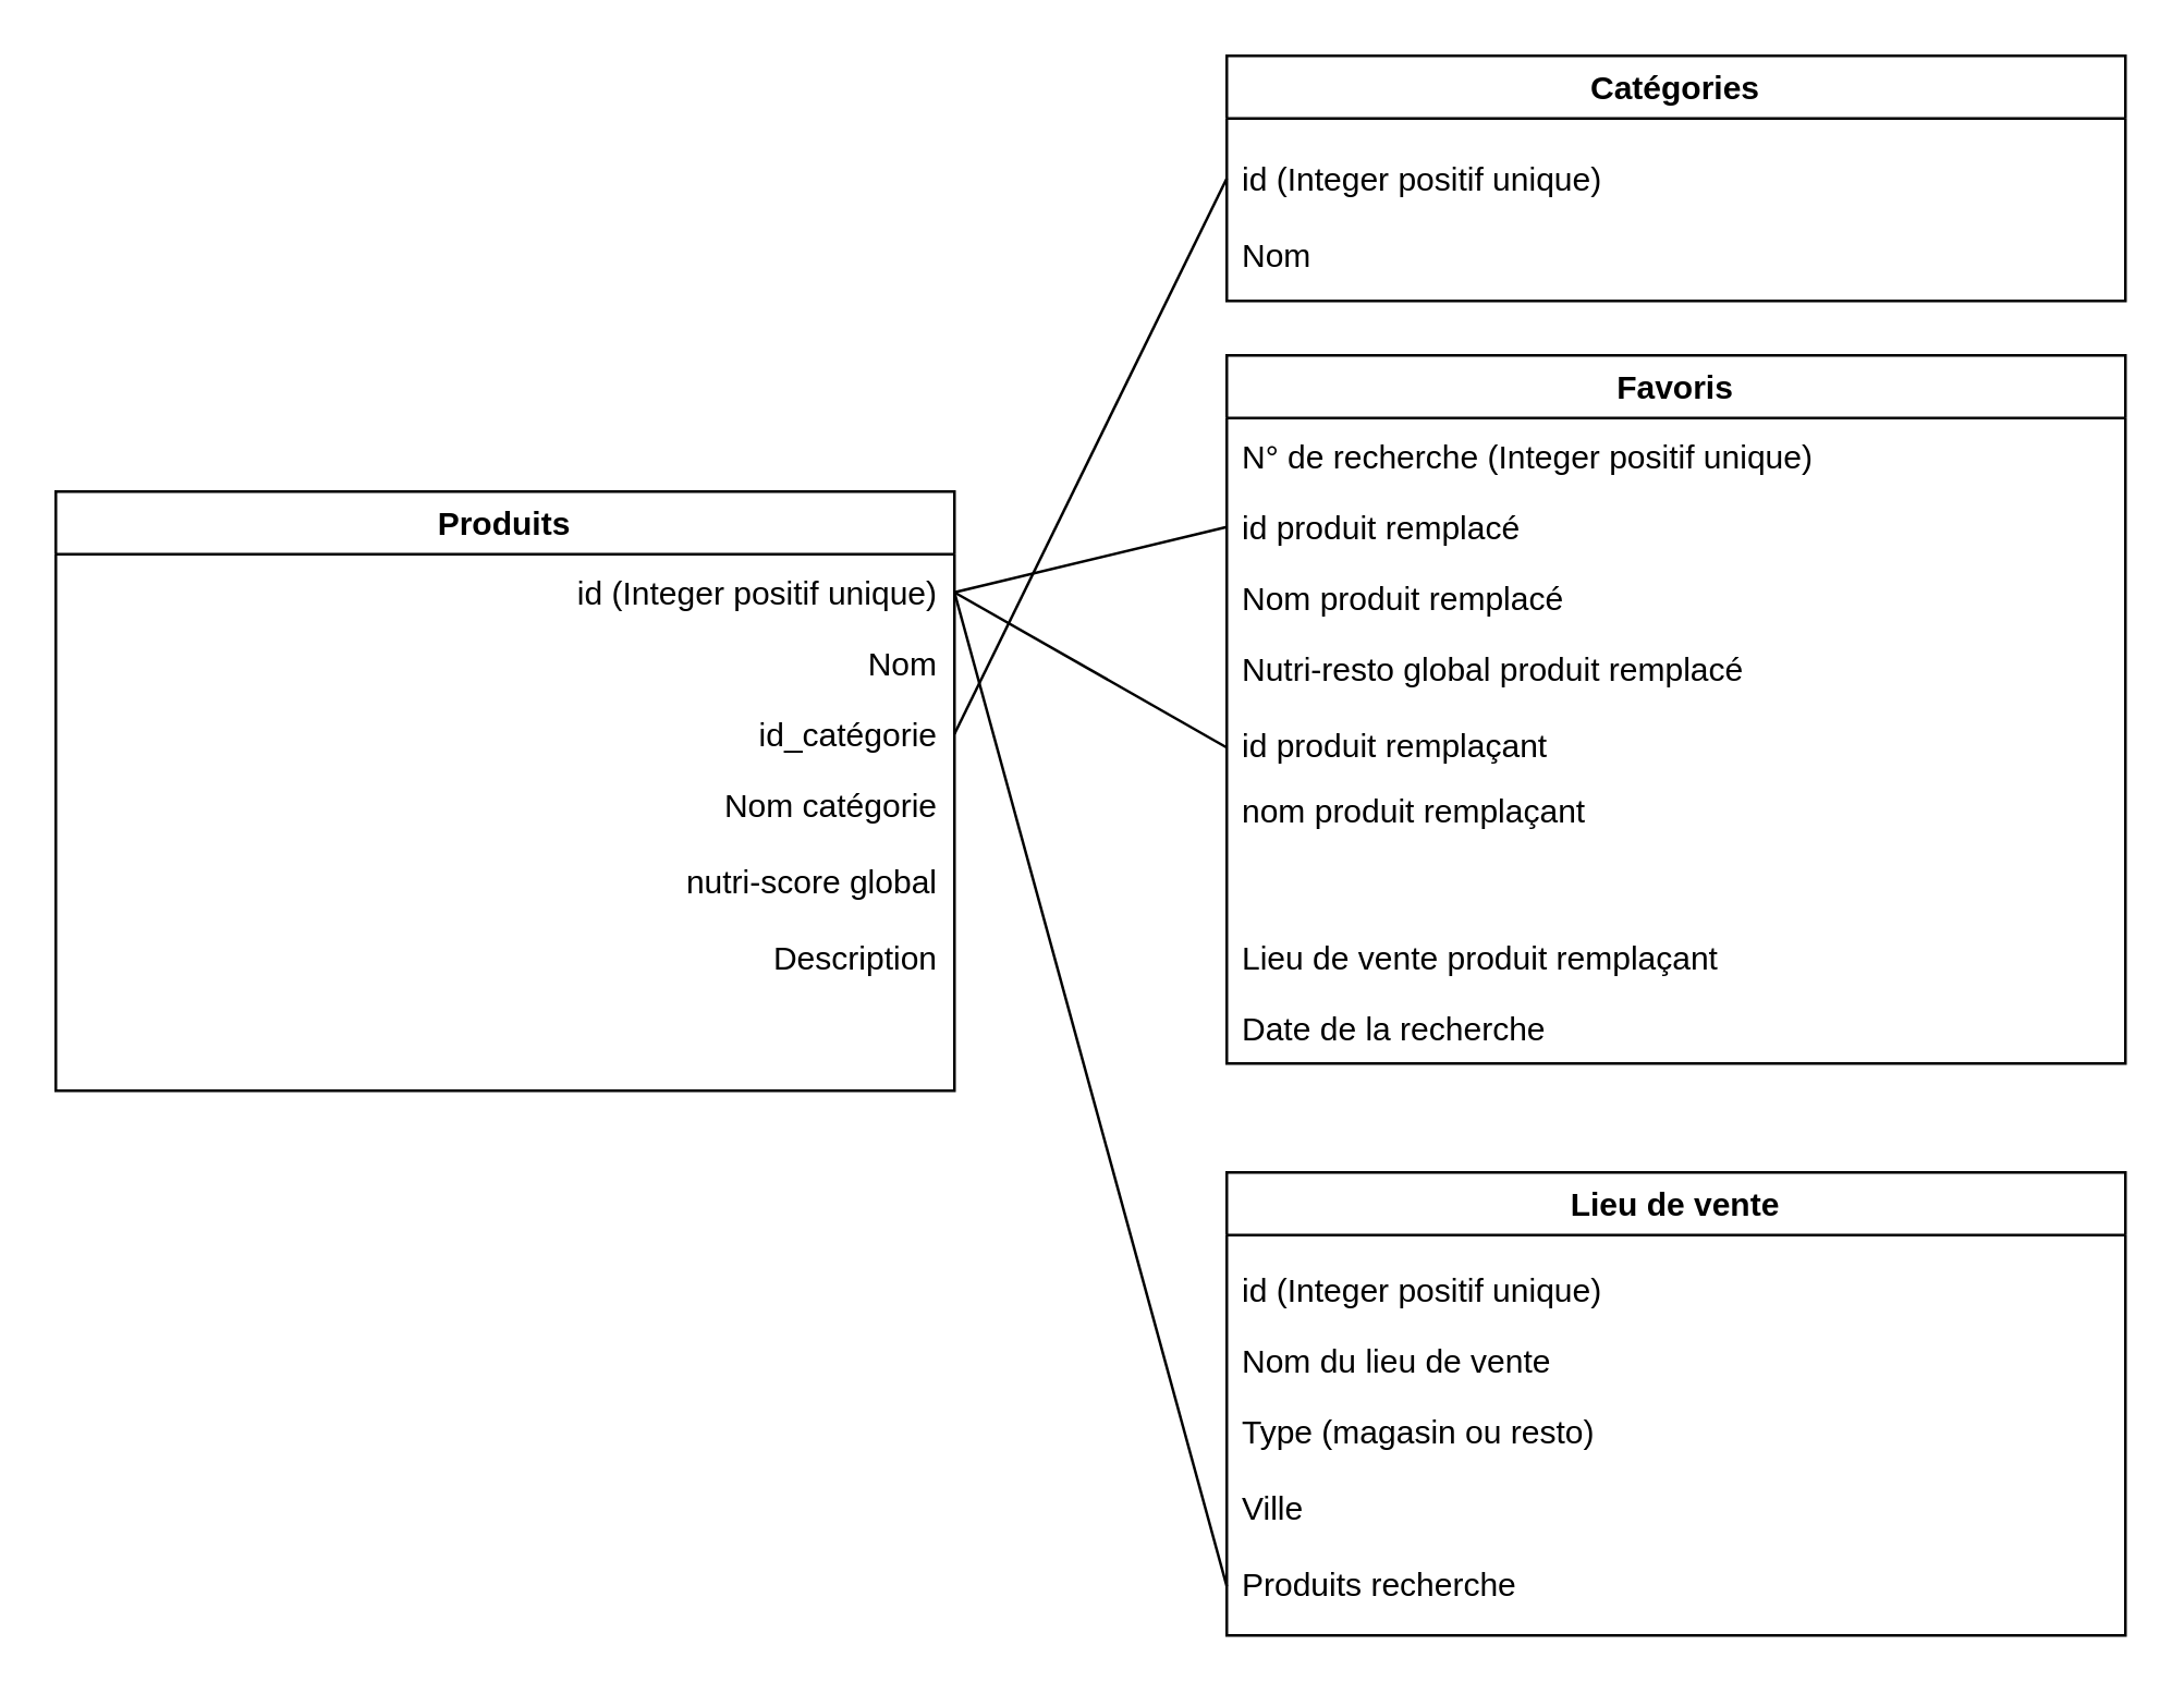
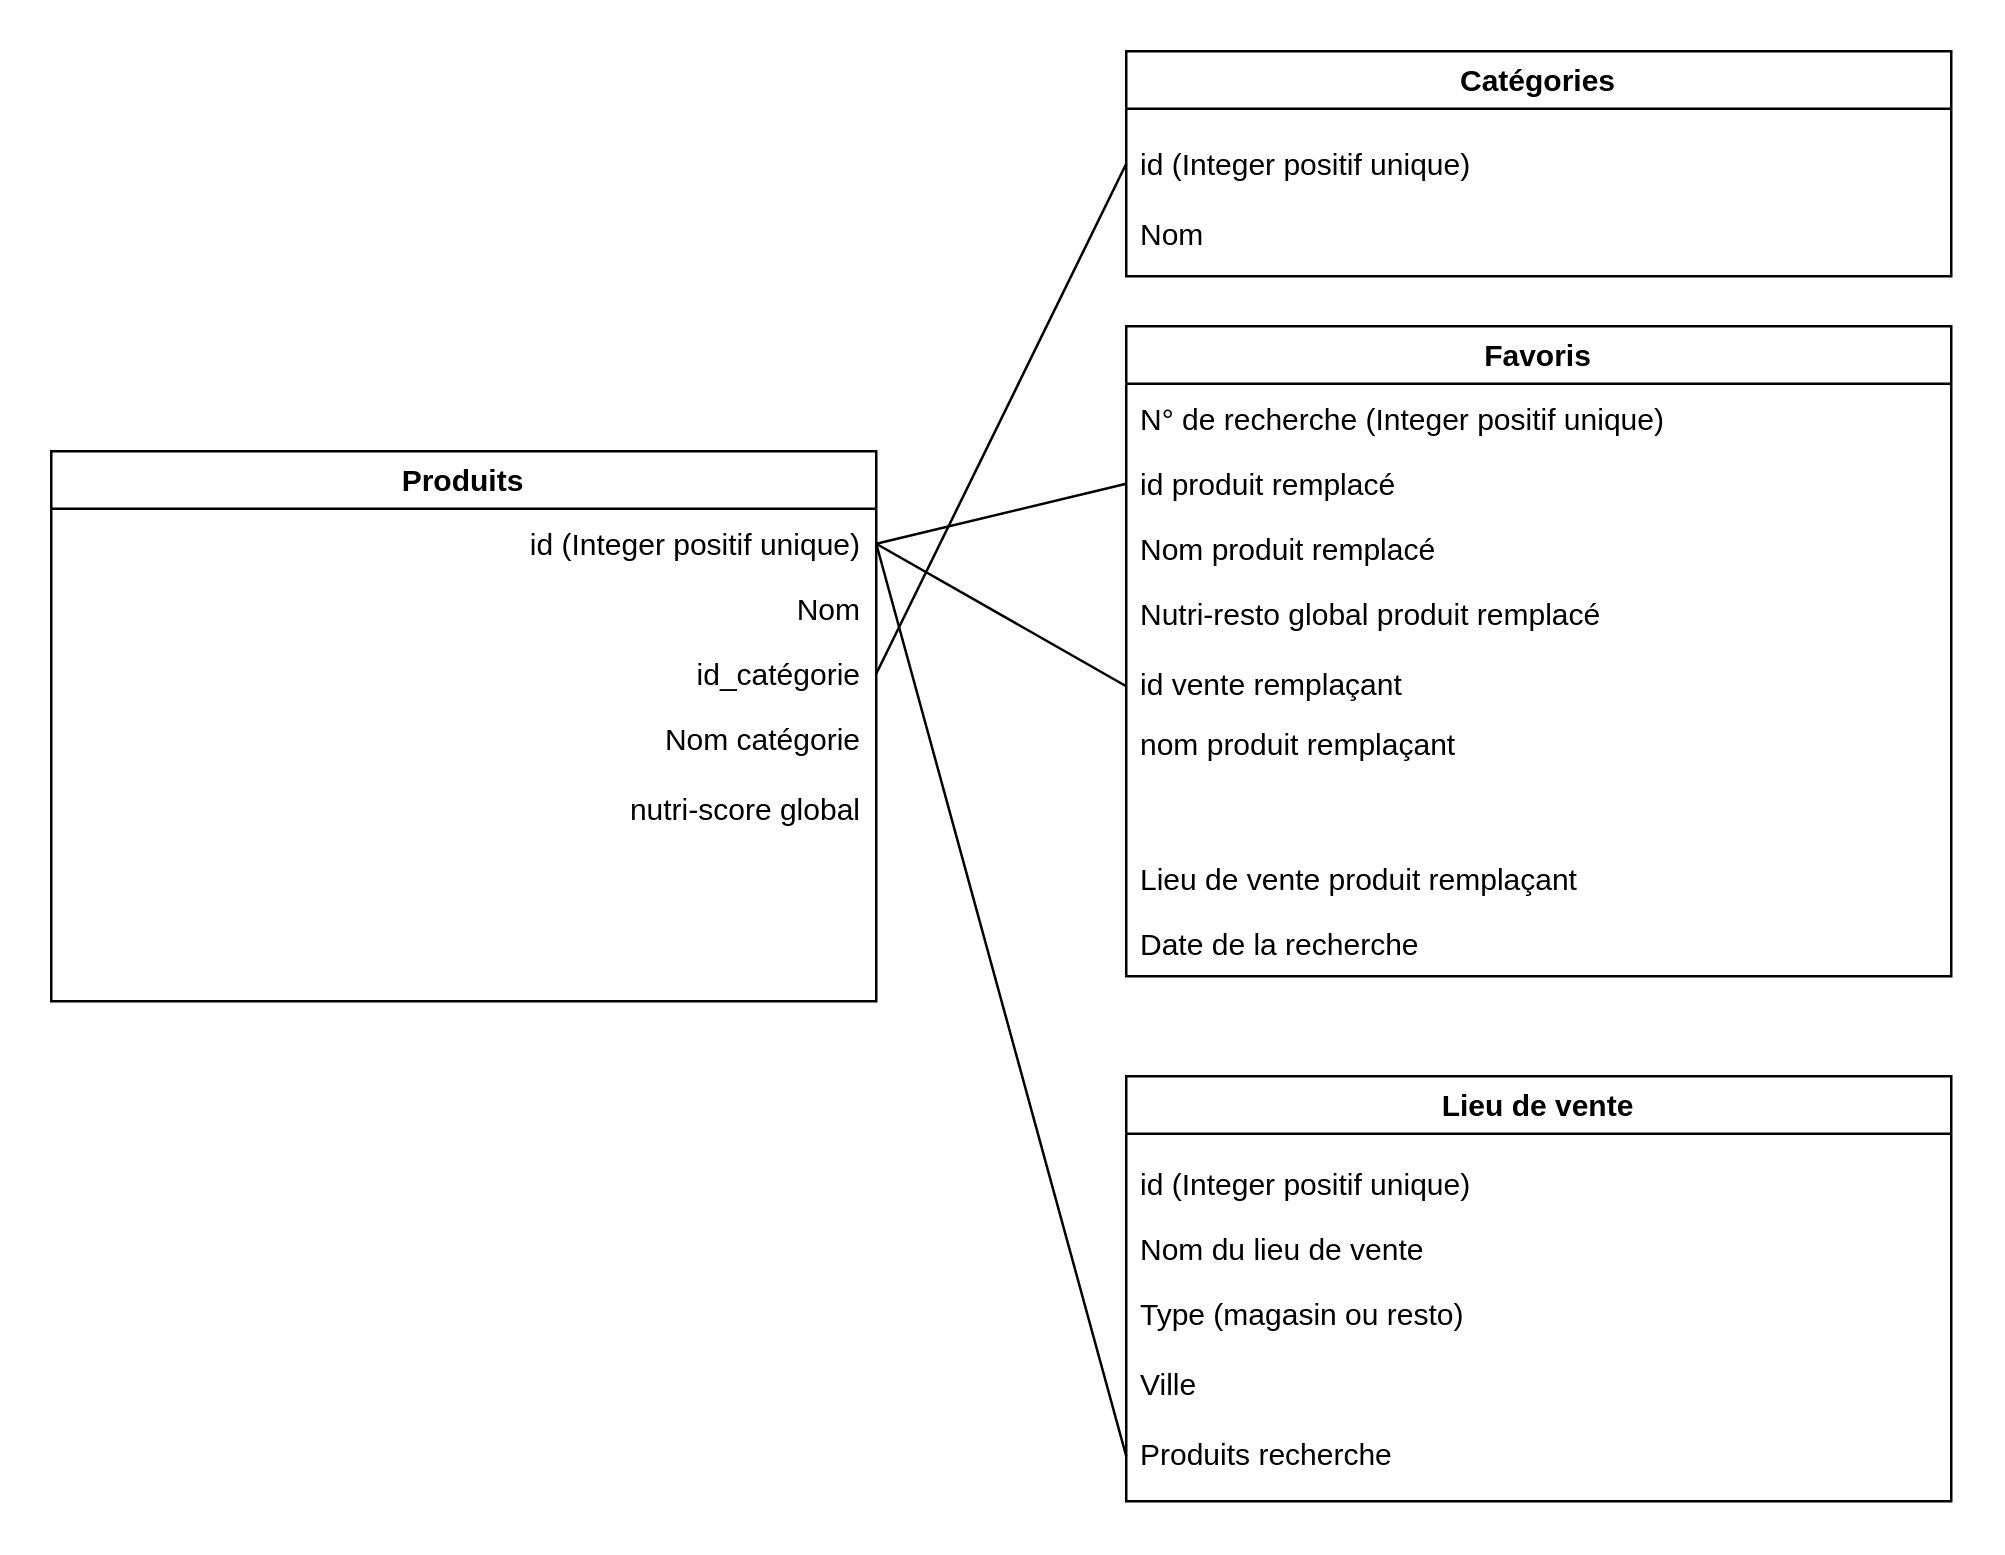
- <mxCell id="20" value="id produit remplaçant" style="text;strokeColor=none;fillColor=none;align=left;verticalAlign=top;spacingLeft=4;spacingRight=4;overflow=hidden;rotatable=0;points=[[0,0.5],[1,0.5]];portConstraint=eastwest;" vertex="1" parent="18"><mxGeometry y="130" width="330" height="28" as="geometry" /></mxCell>
+ <mxCell id="20" value="id vente remplaçant" style="text;strokeColor=none;fillColor=none;align=left;verticalAlign=top;spacingLeft=4;spacingRight=4;overflow=hidden;rotatable=0;points=[[0,0.5],[1,0.5]];portConstraint=eastwest;" vertex="1" parent="18"><mxGeometry y="130" width="330" height="28" as="geometry" /></mxCell>
- <mxCell id="8" value="Description" style="text;strokeColor=none;fillColor=none;align=right;verticalAlign=top;spacingLeft=4;spacingRight=4;overflow=hidden;rotatable=0;points=[[0,0.5],[1,0.5]];portConstraint=eastwest;" vertex="1" parent="2"><mxGeometry y="158" width="330" height="28" as="geometry" /></mxCell>
